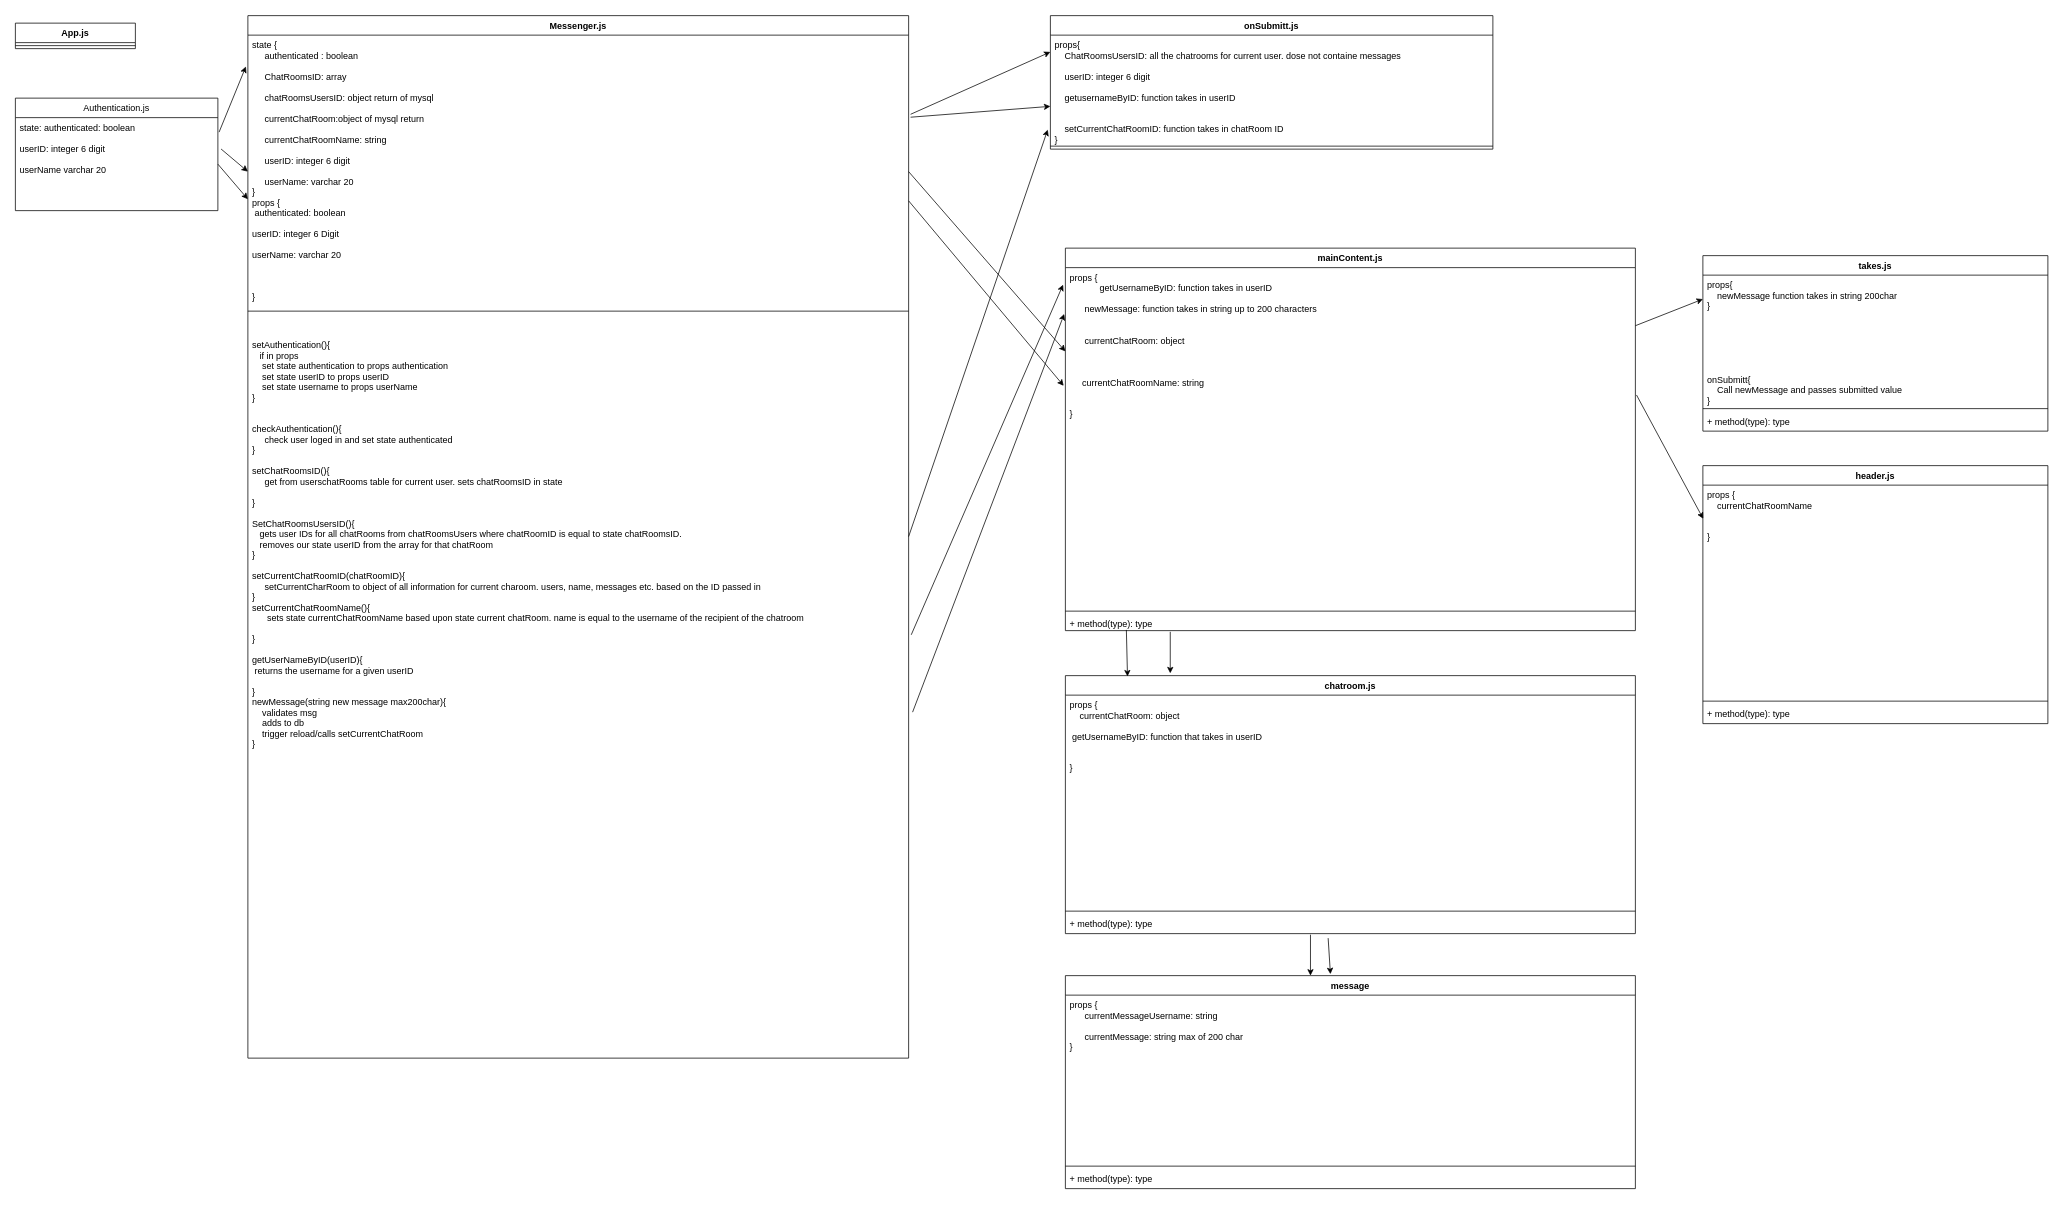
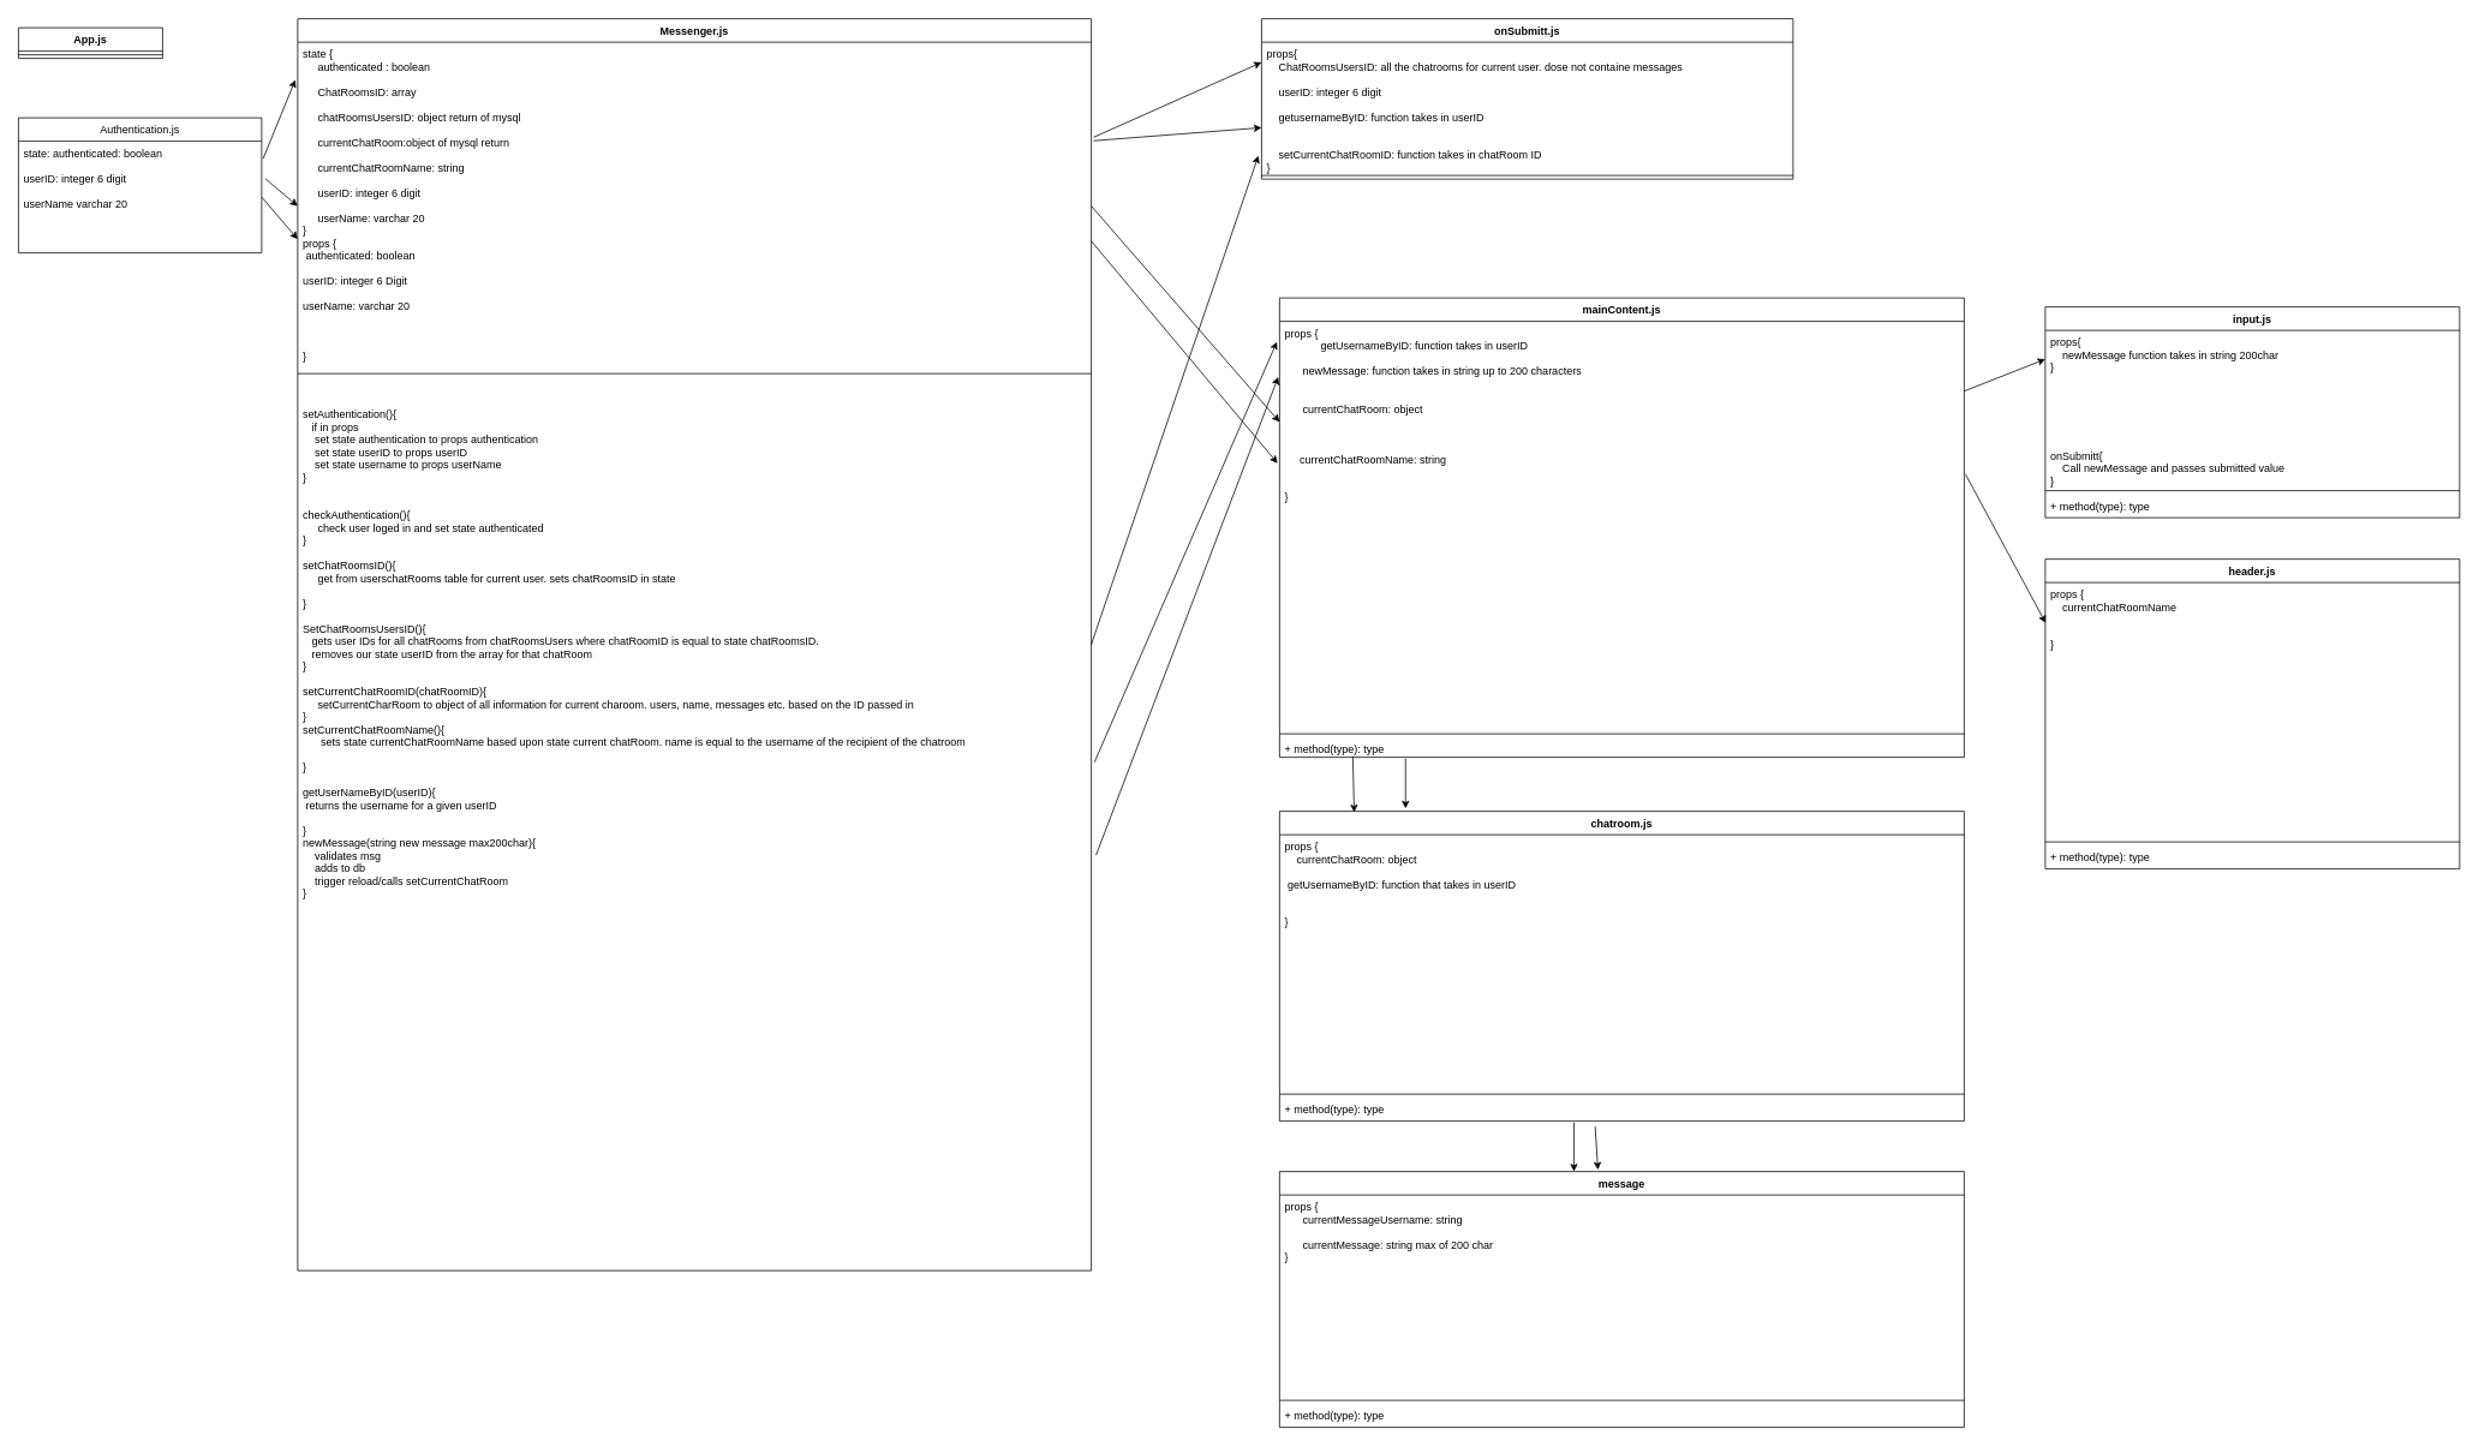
- <mxCell id="22" value="takes.js" style="swimlane;fontStyle=1;align=center;verticalAlign=top;childLayout=stackLayout;horizontal=1;startSize=26;horizontalStack=0;resizeParent=1;resizeParentMax=0;resizeLast=0;collapsible=1;marginBottom=0;fontColor=#000000;" parent="1" vertex="1"><mxGeometry x="2270" y="340" width="460" height="234" as="geometry" /></mxCell>
+ <mxCell id="22" value="input.js" style="swimlane;fontStyle=1;align=center;verticalAlign=top;childLayout=stackLayout;horizontal=1;startSize=26;horizontalStack=0;resizeParent=1;resizeParentMax=0;resizeLast=0;collapsible=1;marginBottom=0;fontColor=#000000;" parent="1" vertex="1"><mxGeometry x="2270" y="340" width="460" height="234" as="geometry" /></mxCell>
